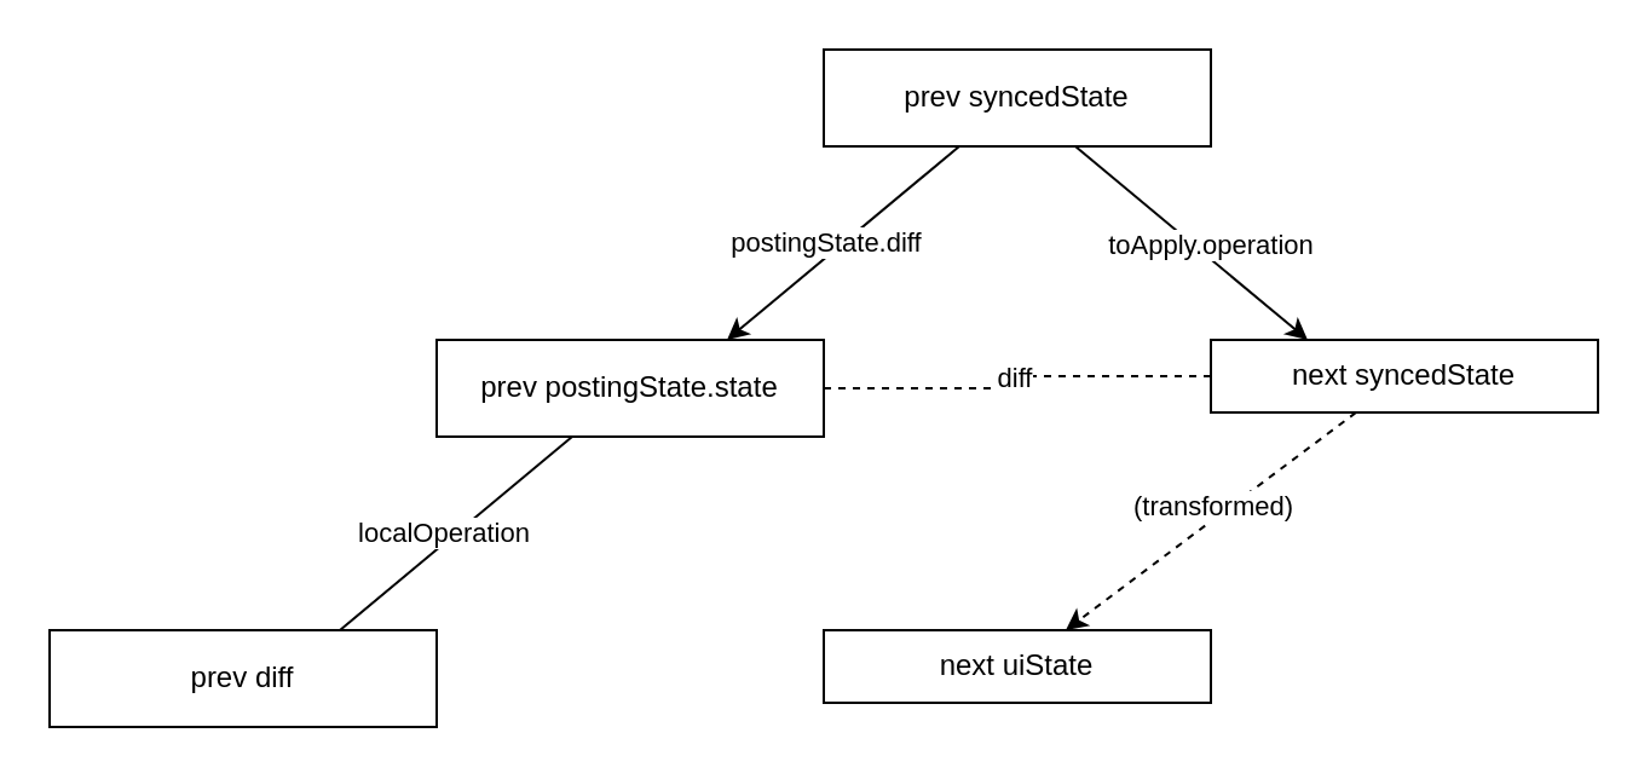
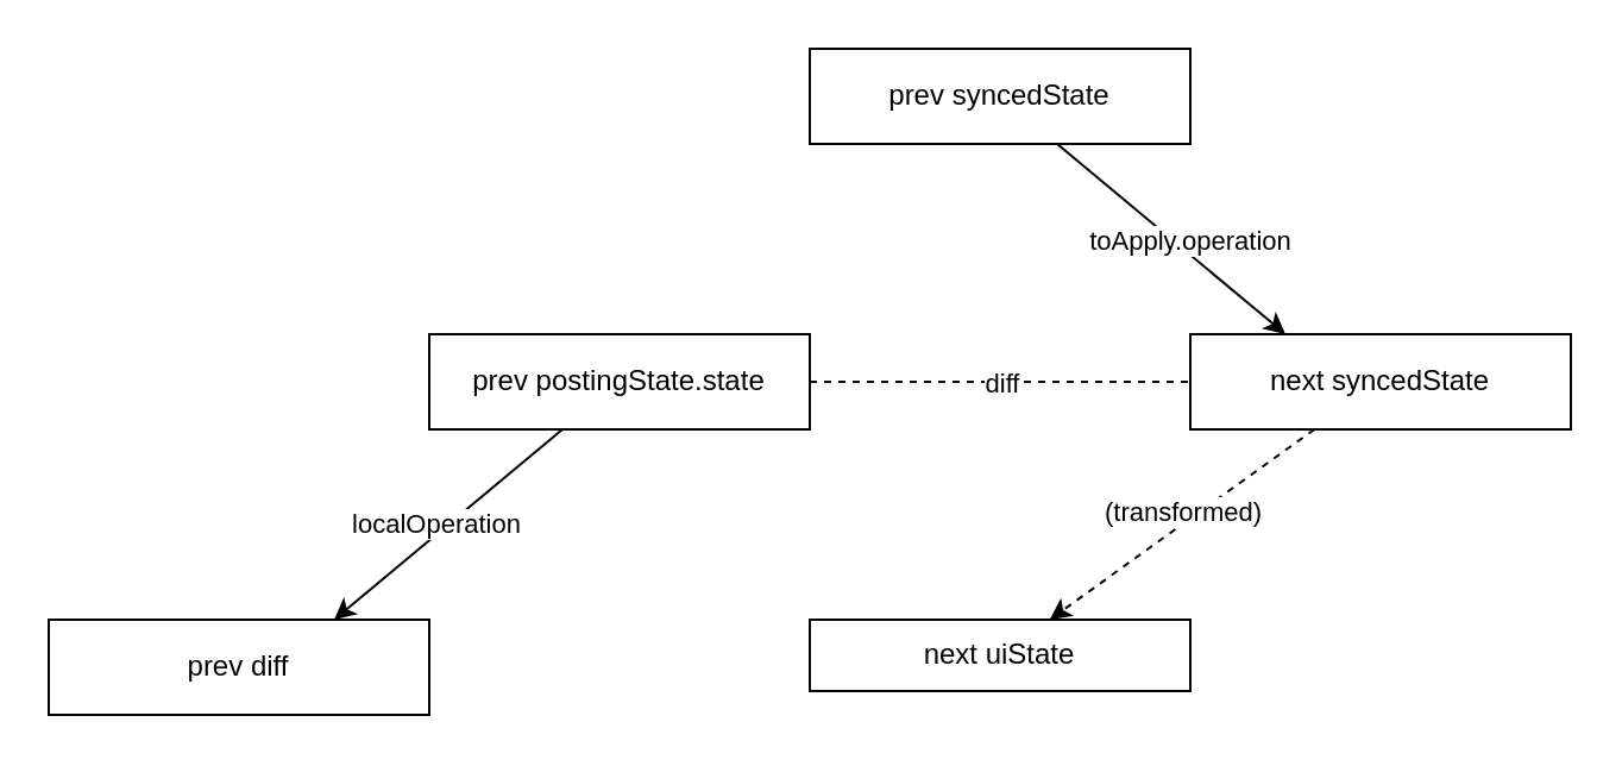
- <mxCell id="2" style="rounded=0;orthogonalLoop=1;jettySize=auto;html=1;entryX=0.75;entryY=0;entryDx=0;entryDy=0;" edge="1" parent="1" source="6" target="11"><mxGeometry relative="1" as="geometry" /></mxCell>
- <mxCell id="3" value="postingState.diff" style="edgeLabel;html=1;align=center;verticalAlign=middle;resizable=0;points=[];rotation=0;" vertex="1" connectable="0" parent="2"><mxGeometry x="0.541" y="3" relative="1" as="geometry"><mxPoint x="16" y="-24" as="offset" /></mxGeometry></mxCell>
- <mxCell id="15" value="next syncedState" style="rounded=0;whiteSpace=wrap;html=1;" vertex="1" parent="1"><mxGeometry x="500" y="140" width="160" height="30" as="geometry" /></mxCell>
+ <mxCell id="15" value="next syncedState" style="rounded=0;whiteSpace=wrap;html=1;" vertex="1" parent="1"><mxGeometry x="500" y="140" width="160" height="40" as="geometry" /></mxCell>
- <mxCell id="7" style="rounded=0;orthogonalLoop=1;jettySize=auto;html=1;entryX=0.75;entryY=0;entryDx=0;entryDy=0;endArrow=none;" edge="1" parent="1" source="11" target="12"><mxGeometry relative="1" as="geometry" /></mxCell>
+ <mxCell id="7" style="rounded=0;orthogonalLoop=1;jettySize=auto;html=1;entryX=0.75;entryY=0;entryDx=0;entryDy=0;" edge="1" parent="1" source="11" target="12"><mxGeometry relative="1" as="geometry" /></mxCell>
